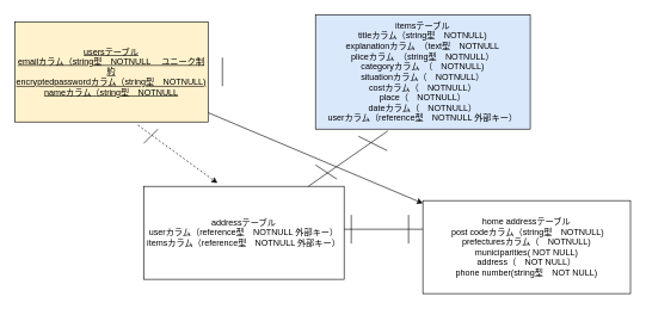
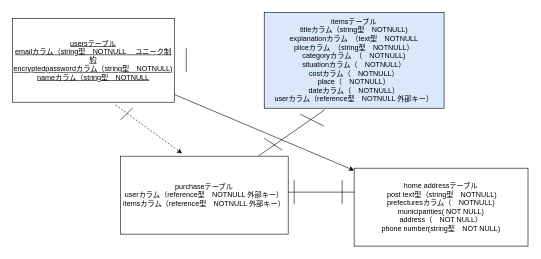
- <mxCell id="3" value="&lt;u&gt;usersテーブル&lt;br&gt;emailカラム（string型　NOTNULL 　ユニーク制約&lt;br&gt;encryptedpasswordカラム（string型　NOTNULL)&lt;br&gt;nameカラム（string型　NOTNULL&lt;/u&gt;" style="rounded=0;whiteSpace=wrap;html=1;fillColor=#fff2cc;" vertex="1" parent="1"><mxGeometry x="20" y="30" width="270" height="140" as="geometry" /></mxCell>
+ <mxCell id="3" value="&lt;u&gt;usersテーブル&lt;br&gt;emailカラム（string型　NOTNULL 　ユニーク制約&lt;br&gt;encryptedpasswordカラム（string型　NOTNULL)&lt;br&gt;nameカラム（string型　NOTNULL&lt;/u&gt;" style="rounded=0;whiteSpace=wrap;html=1;" vertex="1" parent="1"><mxGeometry x="20" y="30" width="270" height="140" as="geometry" /></mxCell>
- <mxCell id="5" value="&lt;span&gt;addressテーブル&lt;/span&gt;&lt;br&gt;&lt;span&gt;userカラム（reference型　NOTNULL 外部キー）&lt;/span&gt;&lt;br&gt;&lt;span&gt;itemsカラム（reference型　NOTNULL 外部キー）&lt;/span&gt;" style="rounded=0;whiteSpace=wrap;html=1;" vertex="1" parent="1"><mxGeometry x="200" y="260" width="280" height="130" as="geometry" /></mxCell>
+ <mxCell id="5" value="&lt;span&gt;purchaseテーブル&lt;/span&gt;&lt;br&gt;&lt;span&gt;userカラム（reference型　NOTNULL 外部キー）&lt;/span&gt;&lt;br&gt;&lt;span&gt;itemsカラム（reference型　NOTNULL 外部キー）&lt;/span&gt;" style="rounded=0;whiteSpace=wrap;html=1;" vertex="1" parent="1"><mxGeometry x="200" y="260" width="280" height="130" as="geometry" /></mxCell>
- <mxCell id="6" value="&lt;span&gt;home addressテーブル&lt;/span&gt;&lt;br&gt;&lt;span&gt;&amp;nbsp;post codeカラム（string型　NOTNULL)&lt;/span&gt;&lt;br&gt;&lt;span&gt;prefecturesカラム（　NOTNULL)&lt;/span&gt;&lt;br&gt;&lt;span&gt;municiparities( NOT NULL)&lt;/span&gt;&lt;br&gt;&lt;span&gt;address（　NOT NULL）&lt;/span&gt;&lt;br&gt;&lt;span&gt;phone number(string型　NOT NULL)&lt;/span&gt;" style="rounded=0;whiteSpace=wrap;html=1;" vertex="1" parent="1"><mxGeometry x="590" y="280" width="290" height="130" as="geometry" /></mxCell>
+ <mxCell id="6" value="&lt;span&gt;home addressテーブル&lt;/span&gt;&lt;br&gt;&lt;span&gt;&amp;nbsp;post text型（string型　NOTNULL)&lt;/span&gt;&lt;br&gt;&lt;span&gt;prefecturesカラム（　NOTNULL)&lt;/span&gt;&lt;br&gt;&lt;span&gt;municiparities( NOT NULL)&lt;/span&gt;&lt;br&gt;&lt;span&gt;address（　NOT NULL）&lt;/span&gt;&lt;br&gt;&lt;span&gt;phone number(string型　NOT NULL)&lt;/span&gt;" style="rounded=0;whiteSpace=wrap;html=1;" vertex="1" parent="1"><mxGeometry x="590" y="280" width="290" height="130" as="geometry" /></mxCell>
